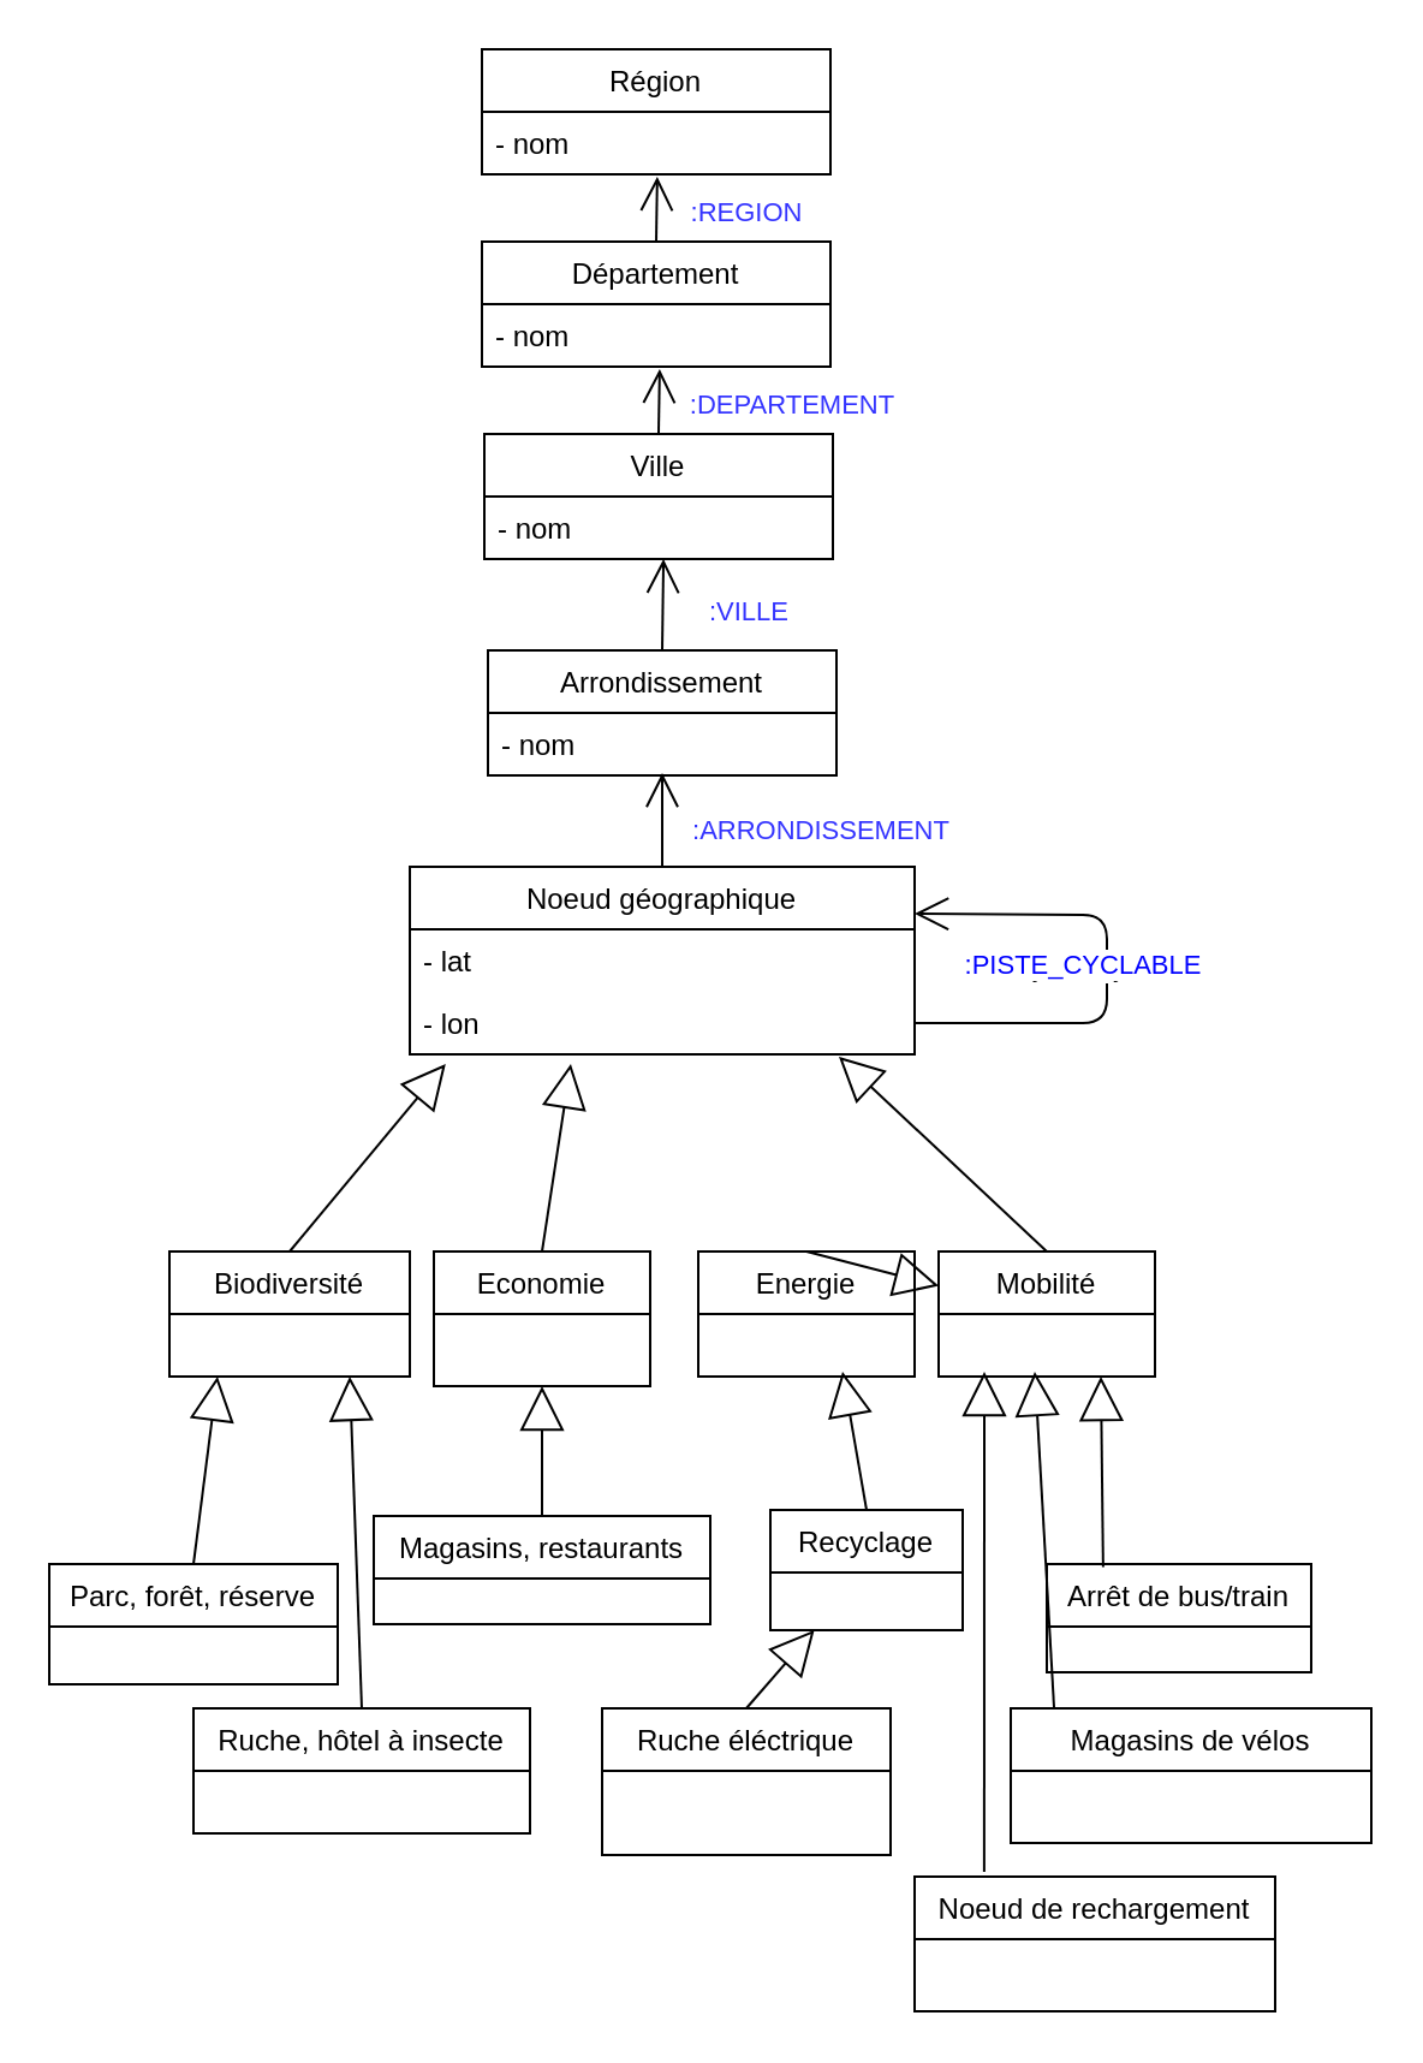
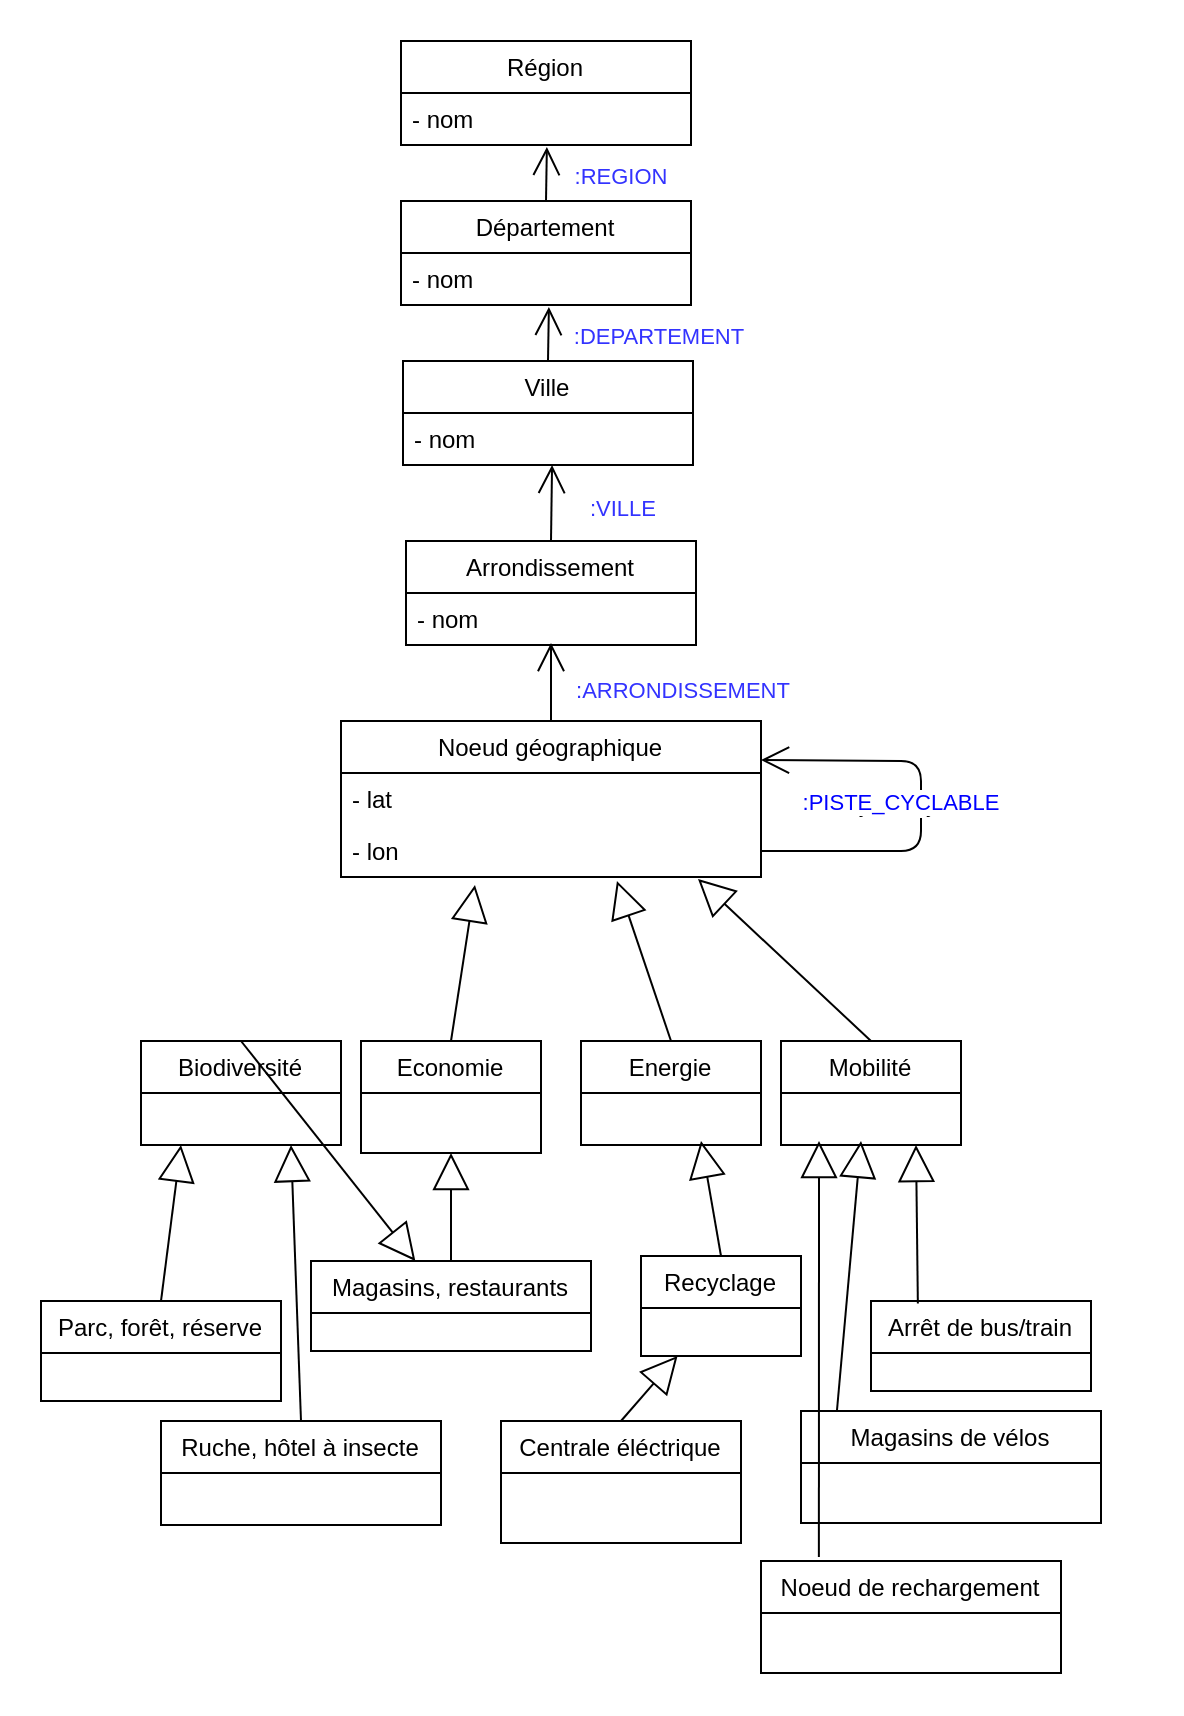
- <mxCell id="2" value="" style="endArrow=block;endSize=16;endFill=0;html=1;entryX=0.071;entryY=1.154;entryDx=0;entryDy=0;entryPerimeter=0;exitX=0.5;exitY=0;exitDx=0;exitDy=0;" parent="1" source="35" target="32" edge="1"><mxGeometry width="160" relative="1" as="geometry"><mxPoint x="90" y="460" as="sourcePoint" /><mxPoint x="250" y="460" as="targetPoint" /></mxGeometry></mxCell>
+ <mxCell id="2" value="" style="endArrow=block;endSize=16;endFill=0;html=1;exitX=0.5;exitY=0;exitDx=0;exitDy=0;" parent="1" source="35" target="36" edge="1"><mxGeometry width="160" relative="1" as="geometry"><mxPoint x="90" y="460" as="sourcePoint" /><mxPoint x="250" y="460" as="targetPoint" /></mxGeometry></mxCell>
- <mxCell id="4" value="" style="endArrow=block;endSize=16;endFill=0;html=1;exitX=0.5;exitY=0;exitDx=0;exitDy=0;" parent="1" source="38" target="41" edge="1"><mxGeometry width="160" relative="1" as="geometry"><mxPoint x="234.04" y="561.04" as="sourcePoint" /><mxPoint x="285.98" y="440.002" as="targetPoint" /></mxGeometry></mxCell>
+ <mxCell id="4" value="" style="endArrow=block;endSize=16;endFill=0;html=1;entryX=0.657;entryY=1.077;entryDx=0;entryDy=0;entryPerimeter=0;exitX=0.5;exitY=0;exitDx=0;exitDy=0;" parent="1" source="38" target="32" edge="1"><mxGeometry width="160" relative="1" as="geometry"><mxPoint x="234.04" y="561.04" as="sourcePoint" /><mxPoint x="285.98" y="440.002" as="targetPoint" /></mxGeometry></mxCell>
- <mxCell id="39" value="Ruche éléctrique" style="swimlane;fontStyle=0;childLayout=stackLayout;horizontal=1;startSize=26;fillColor=none;horizontalStack=0;resizeParent=1;resizeParentMax=0;resizeLast=0;collapsible=1;marginBottom=0;" parent="1" vertex="1"><mxGeometry x="250" y="710" width="120" height="61" as="geometry" /></mxCell>
+ <mxCell id="39" value="Centrale éléctrique" style="swimlane;fontStyle=0;childLayout=stackLayout;horizontal=1;startSize=26;fillColor=none;horizontalStack=0;resizeParent=1;resizeParentMax=0;resizeLast=0;collapsible=1;marginBottom=0;" parent="1" vertex="1"><mxGeometry x="250" y="710" width="120" height="61" as="geometry" /></mxCell>
- <mxCell id="43" value="Magasins de vélos" style="swimlane;fontStyle=0;childLayout=stackLayout;horizontal=1;startSize=26;fillColor=none;horizontalStack=0;resizeParent=1;resizeParentMax=0;resizeLast=0;collapsible=1;marginBottom=0;" parent="1" vertex="1"><mxGeometry x="420" y="710" width="150" height="56" as="geometry" /></mxCell>
+ <mxCell id="43" value="Magasins de vélos" style="swimlane;fontStyle=0;childLayout=stackLayout;horizontal=1;startSize=26;fillColor=none;horizontalStack=0;resizeParent=1;resizeParentMax=0;resizeLast=0;collapsible=1;marginBottom=0;" parent="1" vertex="1"><mxGeometry x="400" y="705" width="150" height="56" as="geometry" /></mxCell>
